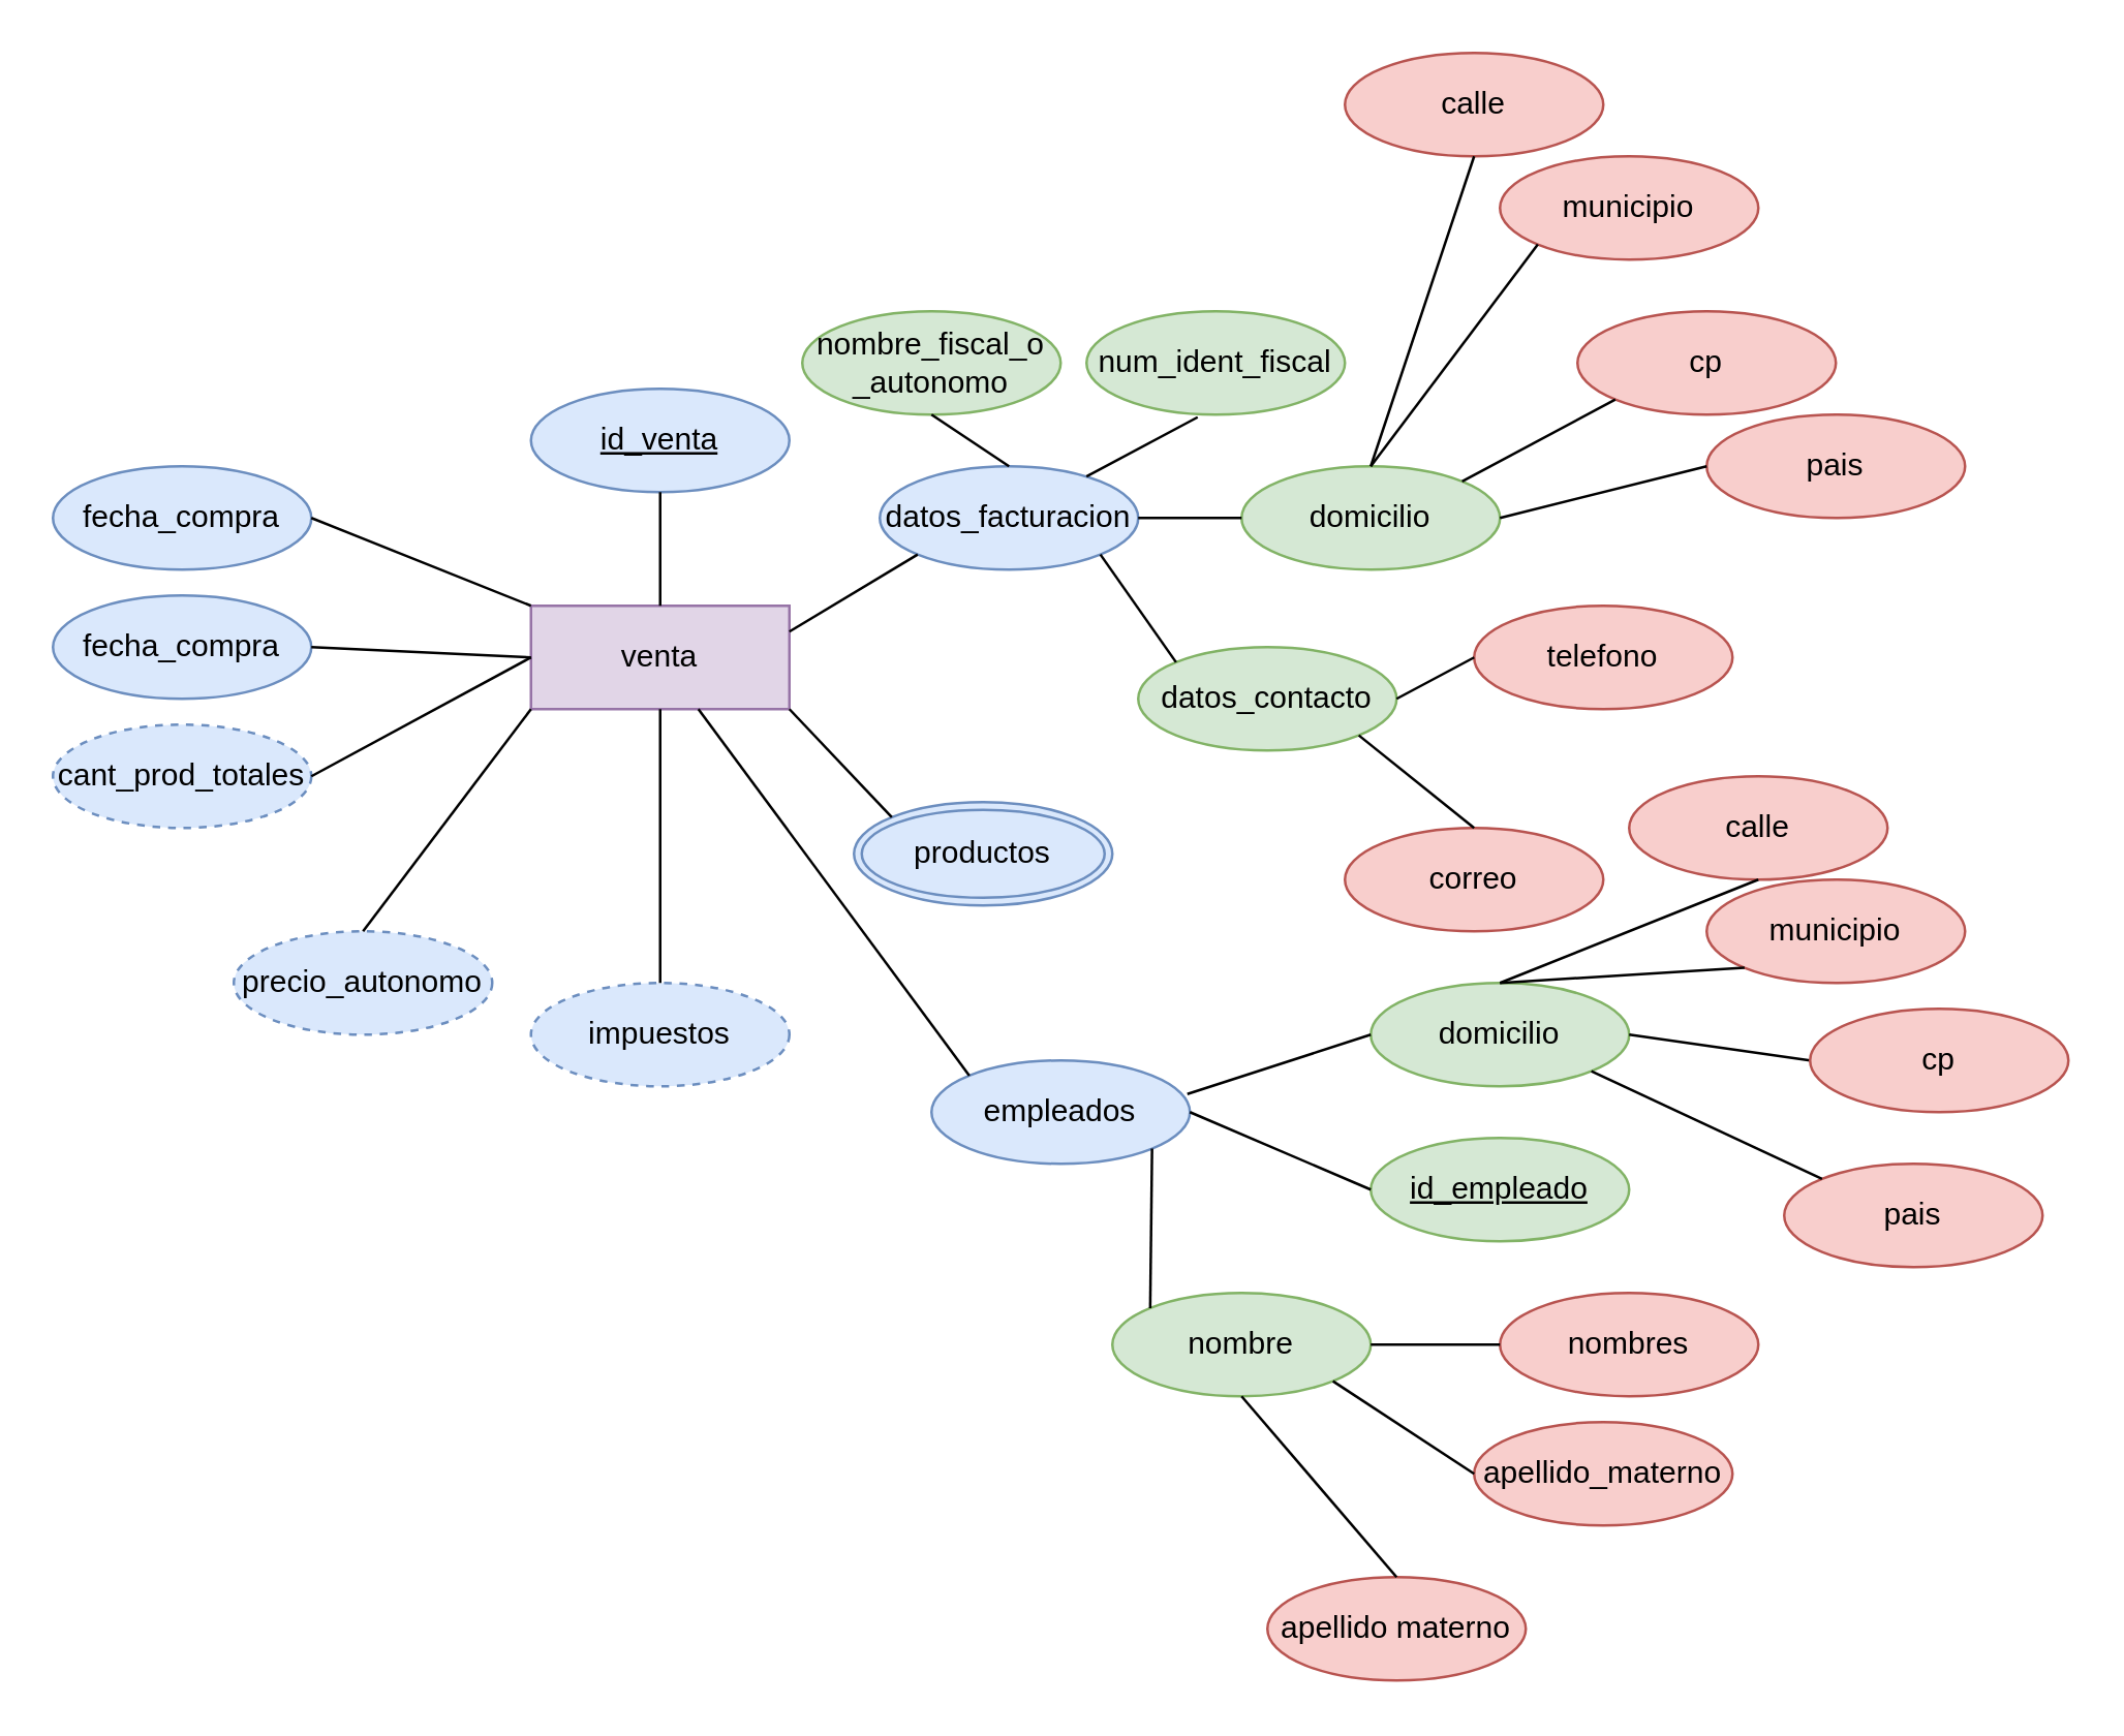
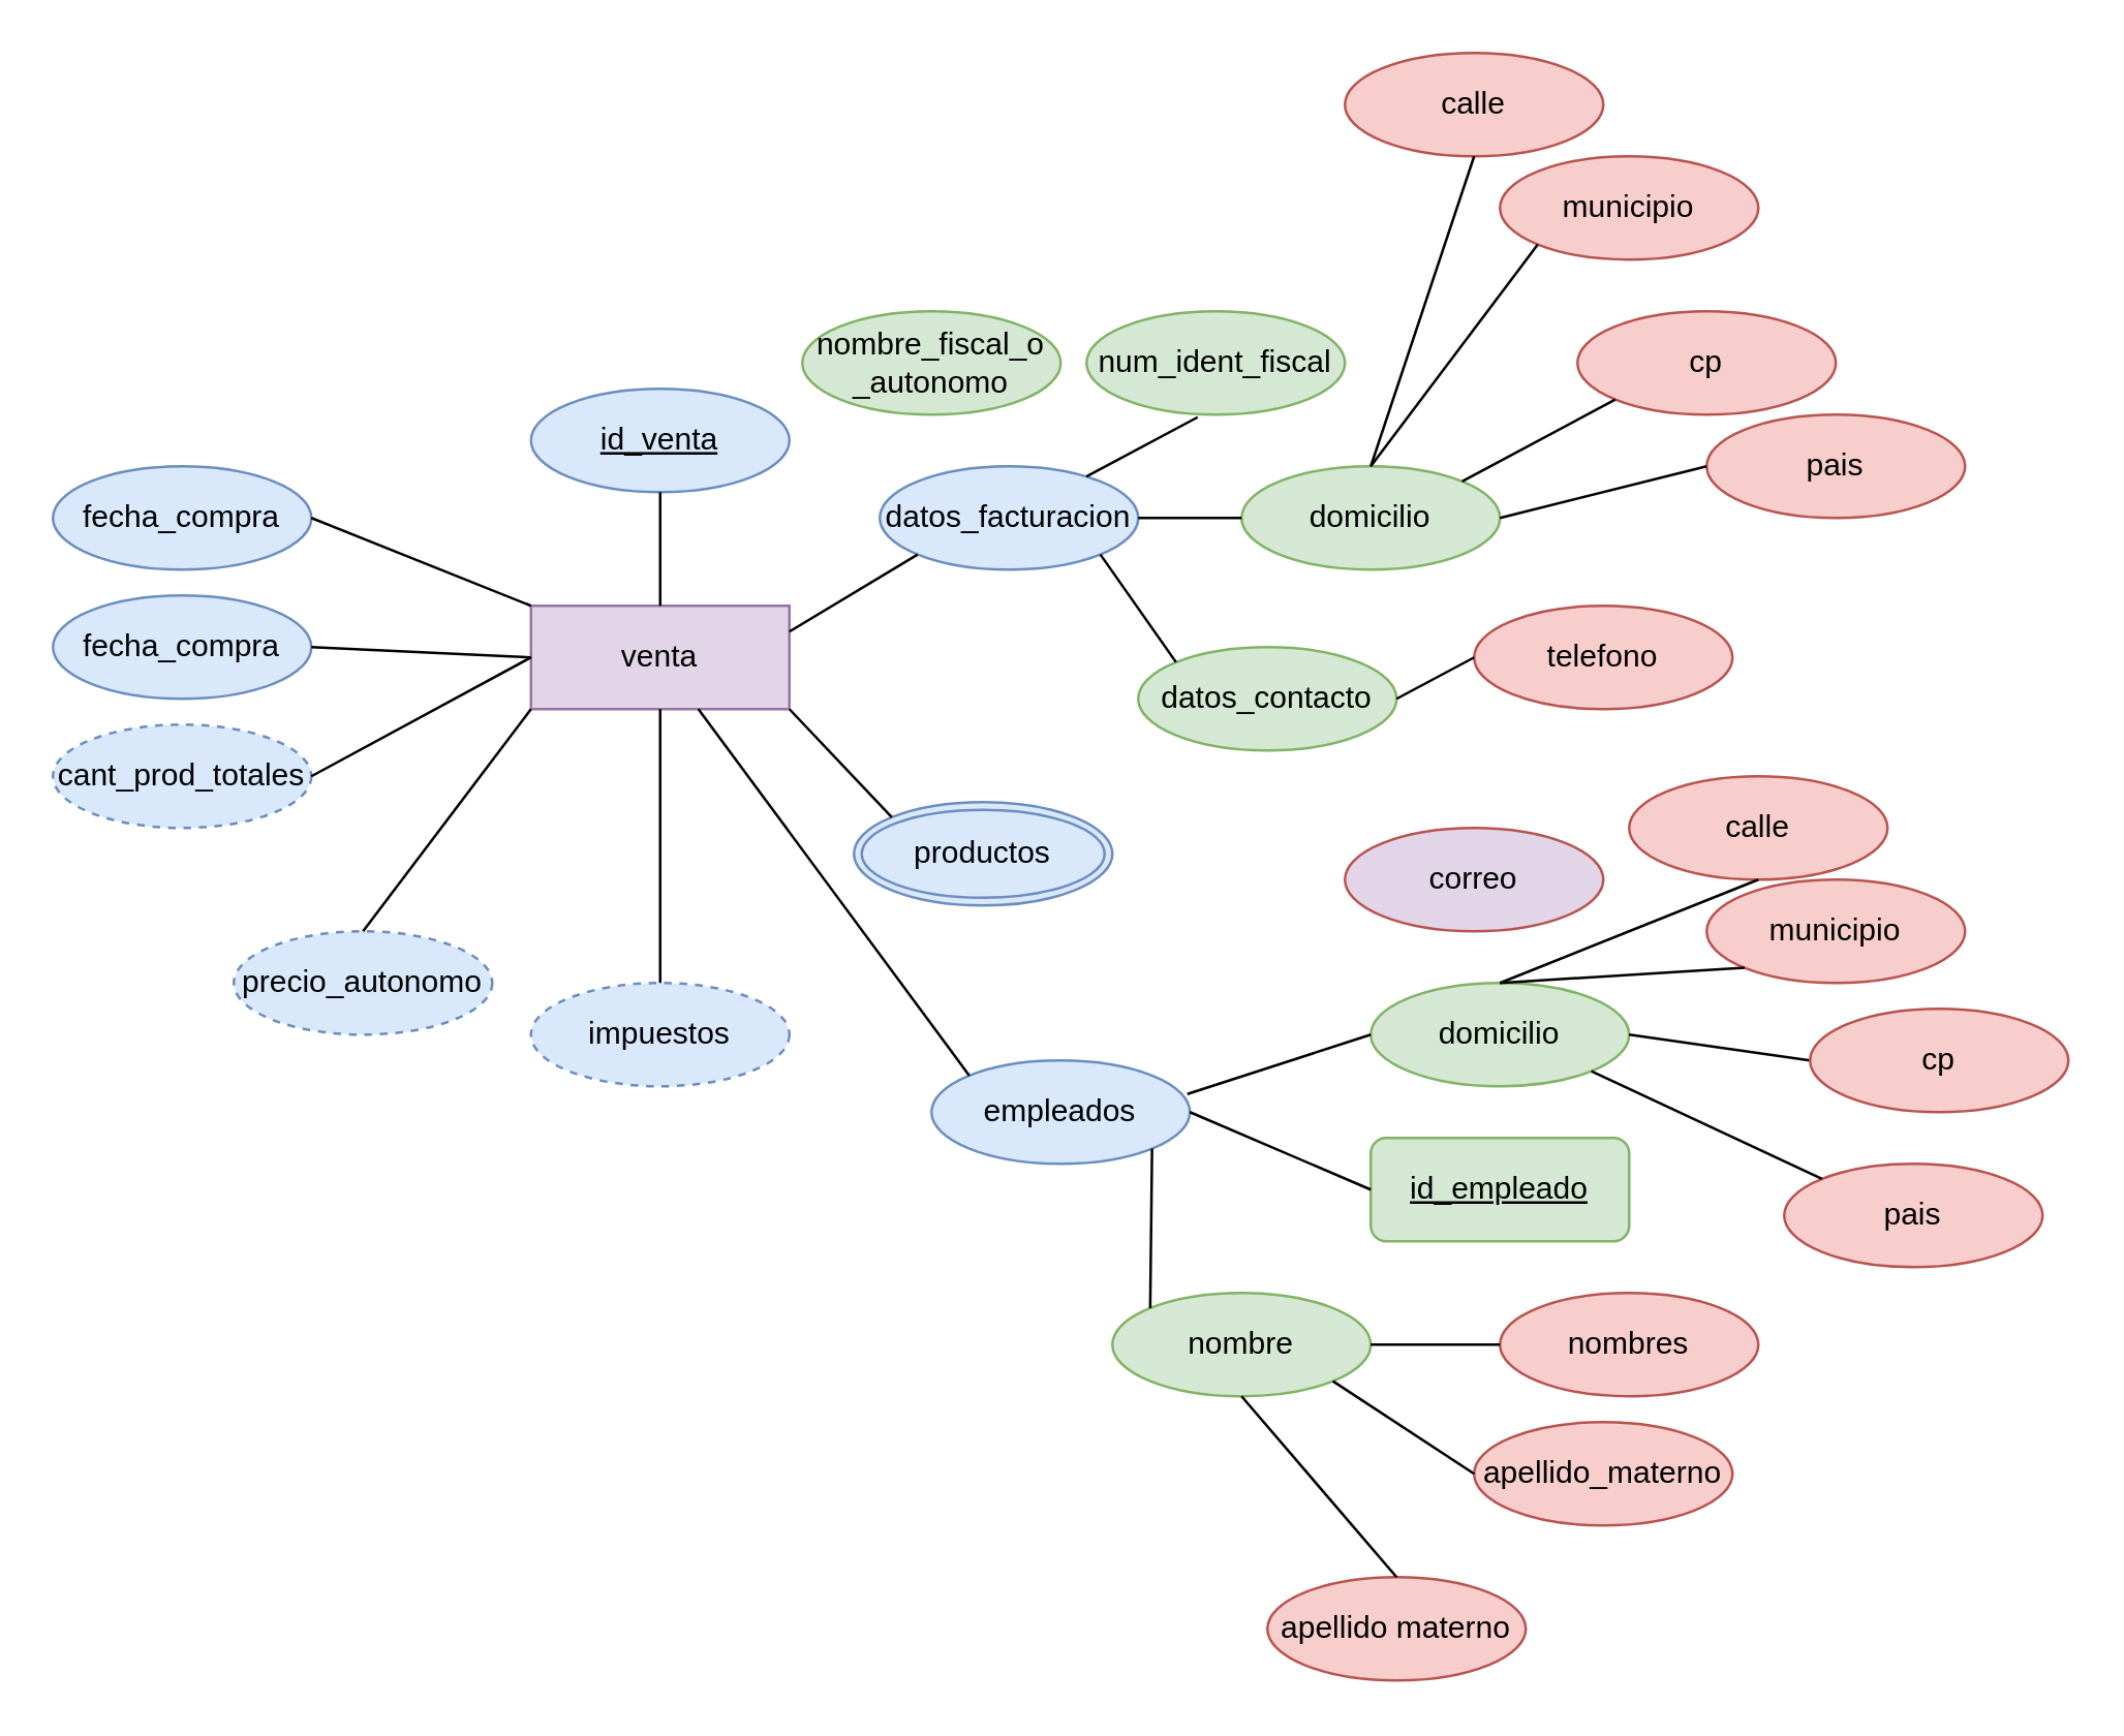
- <mxCell id="8" value="" style="endArrow=none;html=1;rounded=0;exitX=0.5;exitY=0;exitDx=0;exitDy=0;entryX=0.5;entryY=1;entryDx=0;entryDy=0;" edge="1" parent="1" source="5" target="7"><mxGeometry relative="1" as="geometry"><mxPoint x="520" y="150" as="sourcePoint" /><mxPoint x="680" y="150" as="targetPoint" /></mxGeometry></mxCell>
- <mxCell id="19" value="" style="endArrow=none;html=1;rounded=0;exitX=1;exitY=1;exitDx=0;exitDy=0;entryX=0.5;entryY=0;entryDx=0;entryDy=0;" edge="1" parent="1" source="16" target="15"><mxGeometry relative="1" as="geometry"><mxPoint x="480" y="280" as="sourcePoint" /><mxPoint x="640" y="280" as="targetPoint" /></mxGeometry></mxCell>
- <mxCell id="15" value="correo" style="ellipse;whiteSpace=wrap;html=1;align=center;fillColor=#f8cecc;strokeColor=#b85450;" vertex="1" parent="1"><mxGeometry x="520" y="320" width="100" height="40" as="geometry" /></mxCell>
+ <mxCell id="15" value="correo" style="ellipse;whiteSpace=wrap;html=1;align=center;fillColor=#e1d5e7;strokeColor=#b85450;" vertex="1" parent="1"><mxGeometry x="520" y="320" width="100" height="40" as="geometry" /></mxCell>
- <mxCell id="41" value="id_empleado" style="ellipse;whiteSpace=wrap;html=1;align=center;fontStyle=4;fillColor=#d5e8d4;strokeColor=#82b366;" vertex="1" parent="1"><mxGeometry x="530" y="440" width="100" height="40" as="geometry" /></mxCell>
+ <mxCell id="41" value="id_empleado" style="whiteSpace=wrap;html=1;align=center;fontStyle=4;fillColor=#d5e8d4;strokeColor=#82b366;rounded=1;" vertex="1" parent="1"><mxGeometry x="530" y="440" width="100" height="40" as="geometry" /></mxCell>
